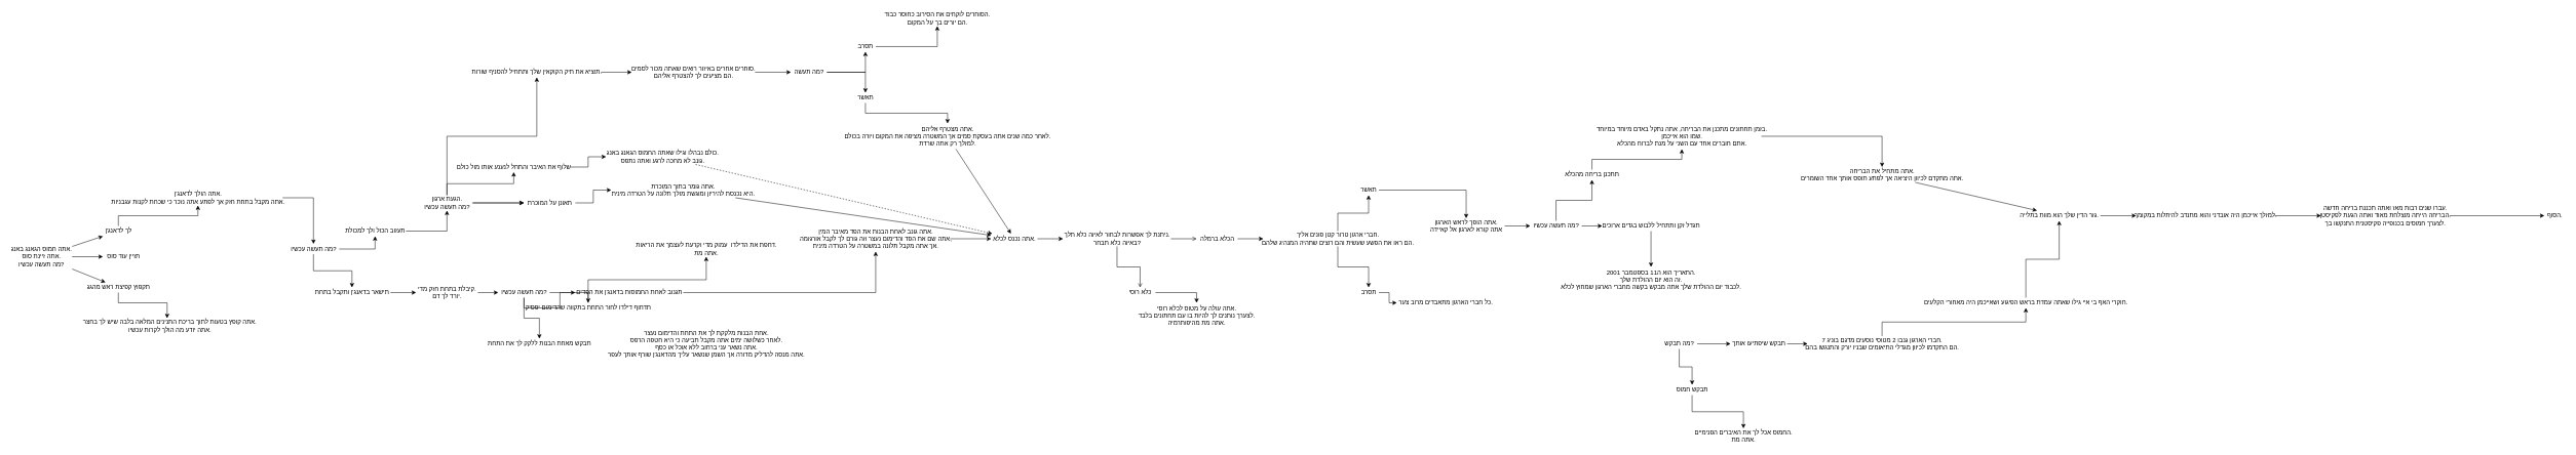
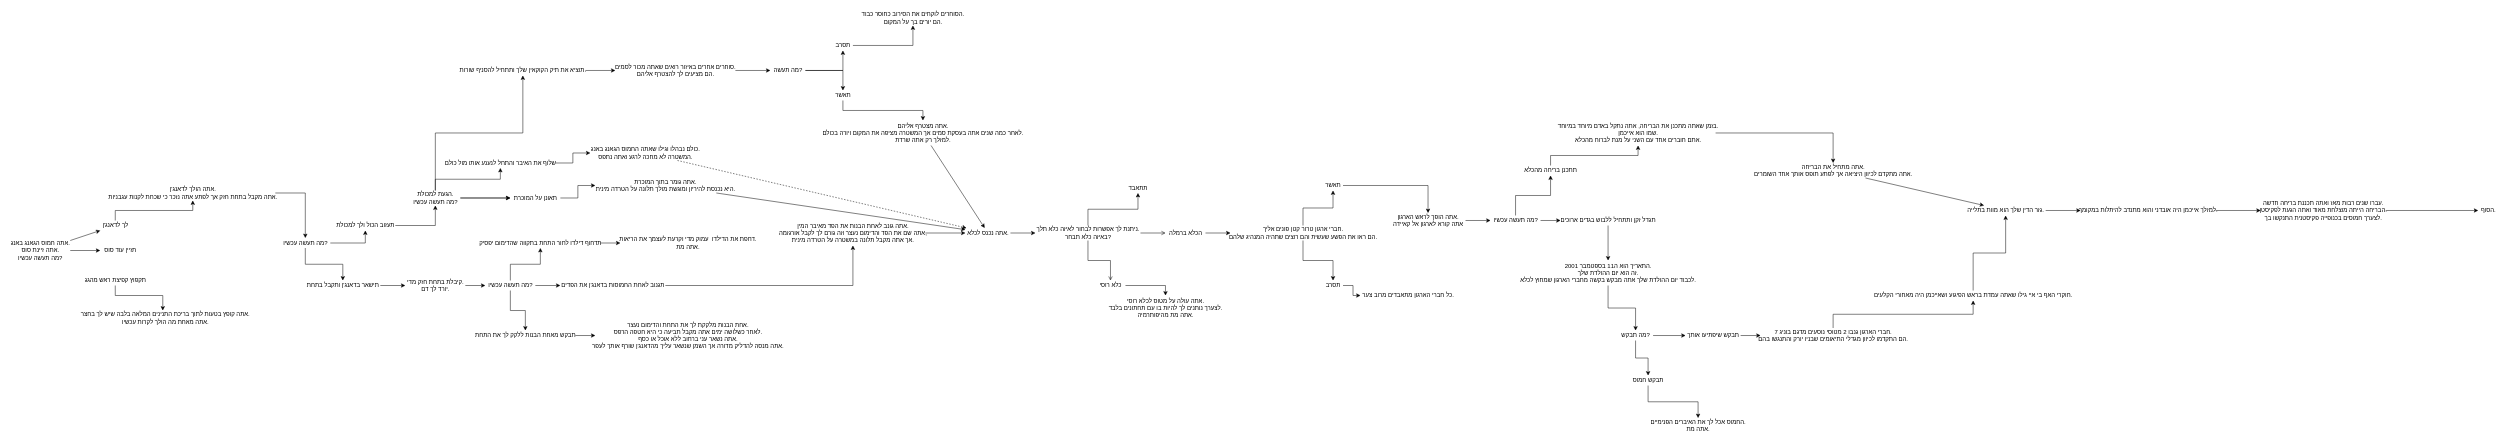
- <mxCell id="108" value="בזמן תחתונים מתכנן את הבריחה, אתה נתקל באדם מיוחד במיוחד.&lt;br&gt;שמו הוא אייכמן.&lt;br&gt;אתם חוברים אחד עם השני על מנת לברוח מהכלא." style="text;html=1;align=center;verticalAlign=middle;resizable=0;points=[];autosize=1;" vertex="1" parent="1"><mxGeometry x="3120" y="240" width="310" height="50" as="geometry" /></mxCell>
+ <mxCell id="108" value="בזמן שאתה מתכנן את הבריחה, אתה נתקל באדם מיוחד במיוחד.&lt;br&gt;שמו הוא אייכמן.&lt;br&gt;אתם חוברים אחד עם השני על מנת לברוח מהכלא." style="text;html=1;align=center;verticalAlign=middle;resizable=0;points=[];autosize=1;" vertex="1" parent="1"><mxGeometry x="3120" y="240" width="310" height="50" as="geometry" /></mxCell>
- <mxCell id="52" value="כולם נבהלו וגילו שאתה החמוס הגאנג באנג.&lt;br&gt;גונב לא מחכה לרגע ואתה נתפס." style="text;html=1;align=center;verticalAlign=middle;resizable=0;points=[];autosize=1;" vertex="1" parent="1"><mxGeometry x="1180" y="290" width="220" height="30" as="geometry" /></mxCell>
+ <mxCell id="52" value="כולם נבהלו וגילו שאתה החמוס הגאנג באנג.&lt;br&gt;המשטרה לא מחכה לרגע ואתה נתפס." style="text;html=1;align=center;verticalAlign=middle;resizable=0;points=[];autosize=1;" vertex="1" parent="1"><mxGeometry x="1180" y="290" width="220" height="30" as="geometry" /></mxCell>
+ <mxCell id="74" value="תתאבד" style="text;html=1;align=center;verticalAlign=middle;resizable=0;points=[];autosize=1;" vertex="1" parent="1"><mxGeometry x="2250" y="365" width="50" height="20" as="geometry" /></mxCell>
+ <mxCell id="68" value="" style="edgeStyle=orthogonalEdgeStyle;rounded=0;orthogonalLoop=1;jettySize=auto;html=1;" edge="1" parent="1" source="69" target="74"><mxGeometry relative="1" as="geometry" /></mxCell>
- <mxCell id="41" value="הגעת ארגון.&lt;br&gt;מה תעשה עכשיו?" style="text;html=1;align=center;verticalAlign=middle;resizable=0;points=[];autosize=1;" vertex="1" parent="1"><mxGeometry x="820" y="380" width="100" height="30" as="geometry" /></mxCell>
+ <mxCell id="41" value="הגעת למכולת.&lt;br&gt;מה תעשה עכשיו?" style="text;html=1;align=center;verticalAlign=middle;resizable=0;points=[];autosize=1;" vertex="1" parent="1"><mxGeometry x="820" y="380" width="100" height="30" as="geometry" /></mxCell>
- <mxCell id="10" value="" style="endArrow=classic;html=1;" edge="1" parent="1" source="2" target="9"><mxGeometry width="50" height="50" relative="1" as="geometry"><mxPoint x="350" y="540" as="sourcePoint" /><mxPoint x="400" y="490" as="targetPoint" /></mxGeometry></mxCell>
- <mxCell id="32" value="תדחוף דילדו לחור התחת בתקווה שהדימום יפסיק" style="text;html=1;align=center;verticalAlign=middle;resizable=0;points=[];autosize=1;" vertex="1" parent="1"><mxGeometry x="1025" y="590" width="240" height="20" as="geometry" /></mxCell>
+ <mxCell id="32" value="תדחוף דילדו לחור התחת בתקווה שהדימום יפסיק" style="text;html=1;align=center;verticalAlign=middle;resizable=0;points=[];autosize=1;" vertex="1" parent="1"><mxGeometry x="960" y="475" width="240" height="20" as="geometry" /></mxCell>
+ <mxCell id="93" value="" style="edgeStyle=orthogonalEdgeStyle;rounded=0;orthogonalLoop=1;jettySize=auto;html=1;" edge="1" parent="1" source="94" target="97"><mxGeometry relative="1" as="geometry" /></mxCell>
- <mxCell id="11" value="אתה קופץ בטעות לתוך בריכת התנינים המלאה בלבה שיש לך בחצר.&lt;br&gt;אתה יודע מה הולך לקרות עכשיו." style="text;html=1;align=center;verticalAlign=middle;resizable=0;points=[];autosize=1;" vertex="1" parent="1"><mxGeometry x="165" y="620" width="330" height="30" as="geometry" /></mxCell>
+ <mxCell id="11" value="אתה קופץ בטעות לתוך בריכת התנינים המלאה בלבה שיש לך בחצר.&lt;br&gt;אתה מאחת מה הולך לקרות עכשיו." style="text;html=1;align=center;verticalAlign=middle;resizable=0;points=[];autosize=1;" vertex="1" parent="1"><mxGeometry x="165" y="620" width="330" height="30" as="geometry" /></mxCell>
+ <mxCell id="29" value="" style="edgeStyle=orthogonalEdgeStyle;rounded=0;orthogonalLoop=1;jettySize=auto;html=1;" edge="1" parent="1" source="30" target="34"><mxGeometry relative="1" as="geometry" /></mxCell>
